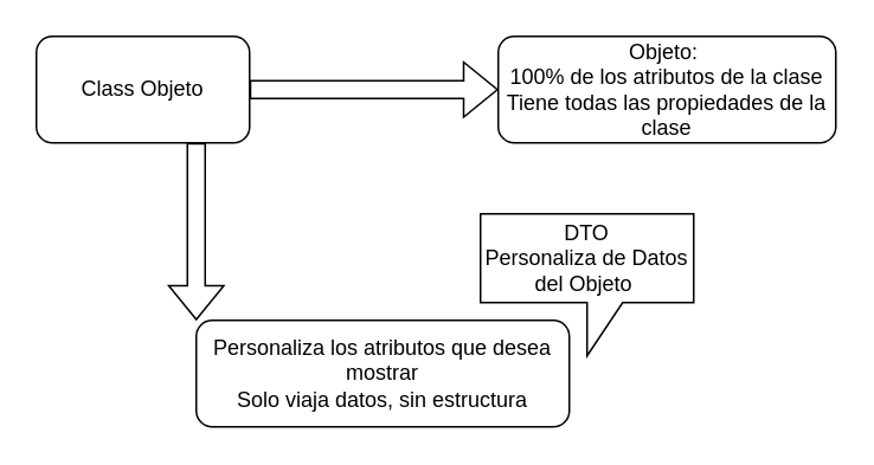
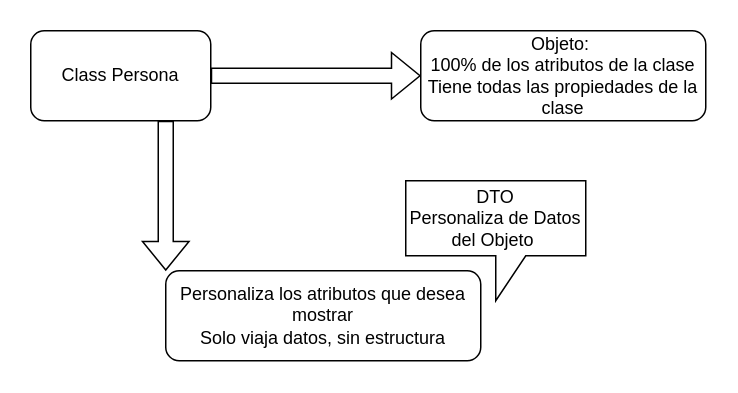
- <mxCell id="2" value="Class Objeto" style="rounded=1;whiteSpace=wrap;html=1;" vertex="1" parent="1"><mxGeometry x="20" y="20" width="120" height="60" as="geometry" /></mxCell>
+ <mxCell id="2" value="Class Persona" style="rounded=1;whiteSpace=wrap;html=1;" vertex="1" parent="1"><mxGeometry x="20" y="20" width="120" height="60" as="geometry" /></mxCell>
